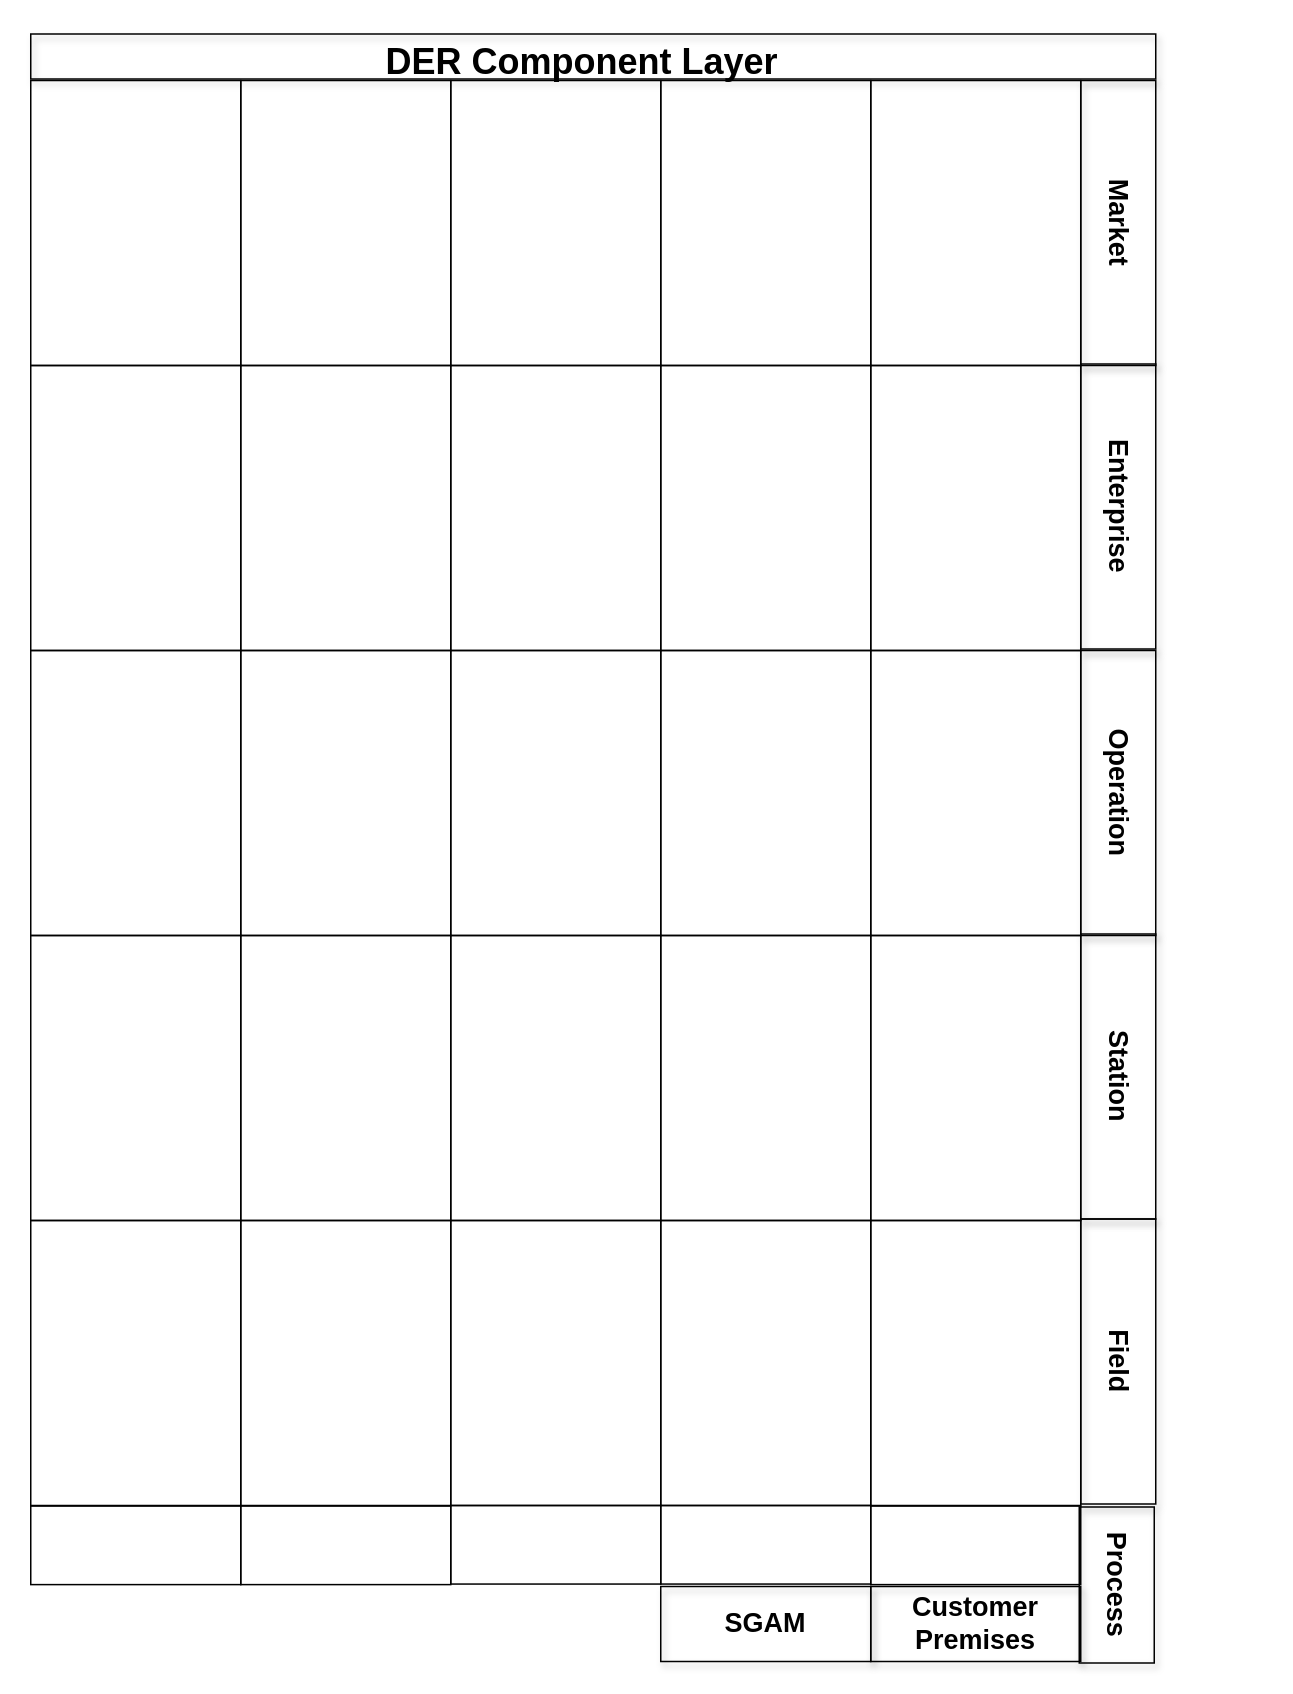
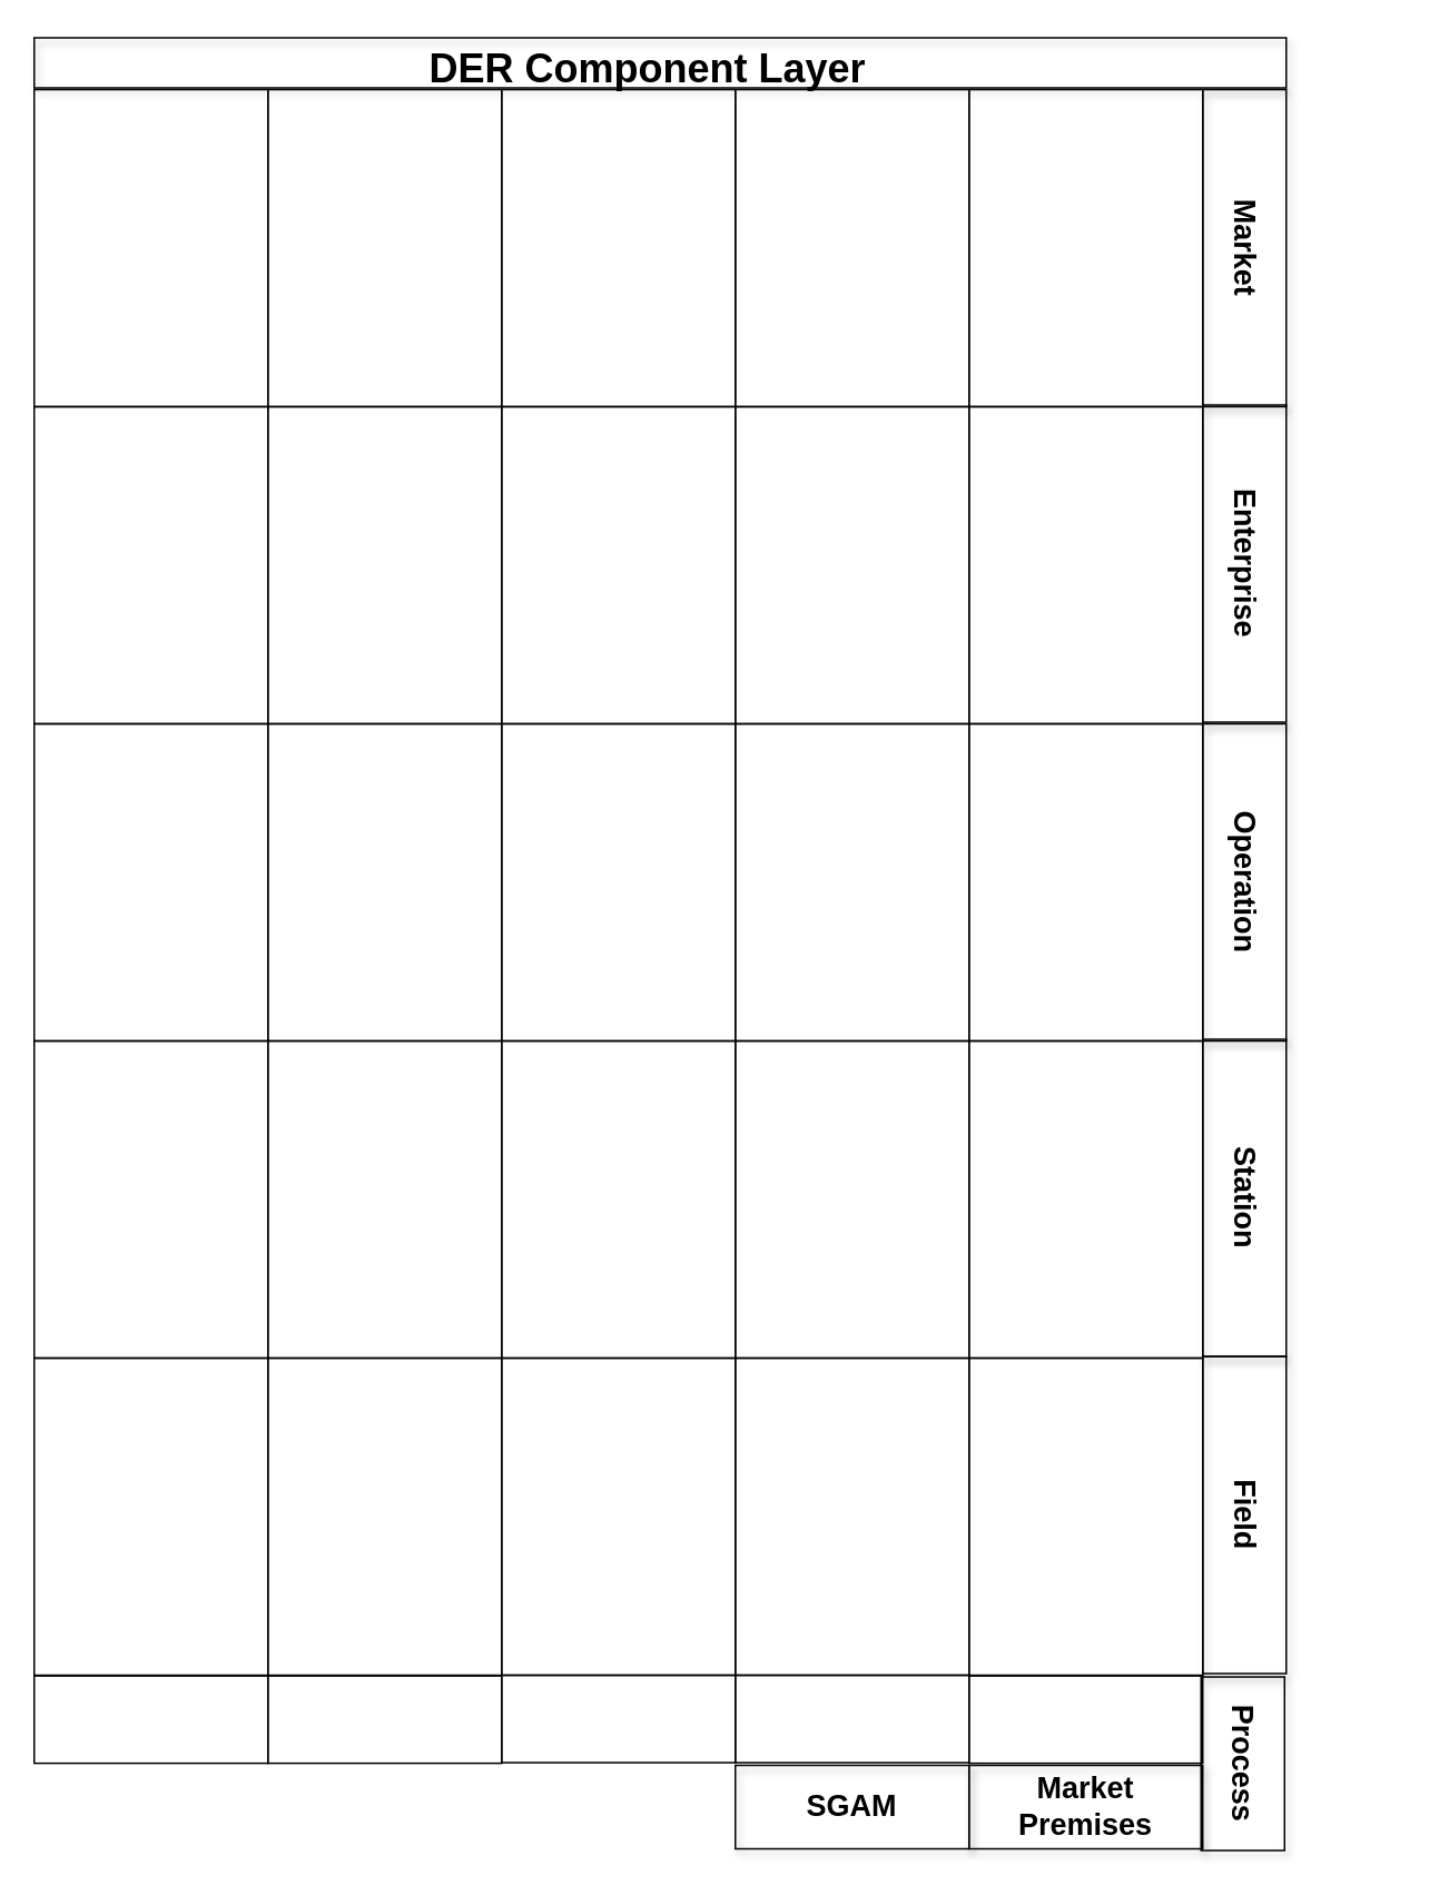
- <mxCell id="15" value="&lt;b&gt;&lt;span style=&quot;font-size: 18px ; text-align: left ; white-space: nowrap&quot;&gt;Customer&lt;/span&gt;&lt;br style=&quot;font-size: 18px ; text-align: left ; white-space: nowrap&quot;&gt;&lt;span style=&quot;font-size: 18px ; text-align: left ; white-space: nowrap&quot;&gt;Premises&lt;/span&gt;&lt;/b&gt;" style="whiteSpace=wrap;html=1;align=center;treeFolding=1;treeMoving=1;container=1;recursiveResize=0;fillColor=none;shadow=1;" parent="2" vertex="1"><mxGeometry x="555" y="1007" width="140" height="50" as="geometry" /></mxCell>
+ <mxCell id="15" value="&lt;b&gt;&lt;span style=&quot;font-size: 18px ; text-align: left ; white-space: nowrap&quot;&gt;Market&lt;/span&gt;&lt;br style=&quot;font-size: 18px ; text-align: left ; white-space: nowrap&quot;&gt;&lt;span style=&quot;font-size: 18px ; text-align: left ; white-space: nowrap&quot;&gt;Premises&lt;/span&gt;&lt;/b&gt;" style="whiteSpace=wrap;html=1;align=center;treeFolding=1;treeMoving=1;container=1;recursiveResize=0;fillColor=none;shadow=1;" parent="2" vertex="1"><mxGeometry x="555" y="1007" width="140" height="50" as="geometry" /></mxCell>
